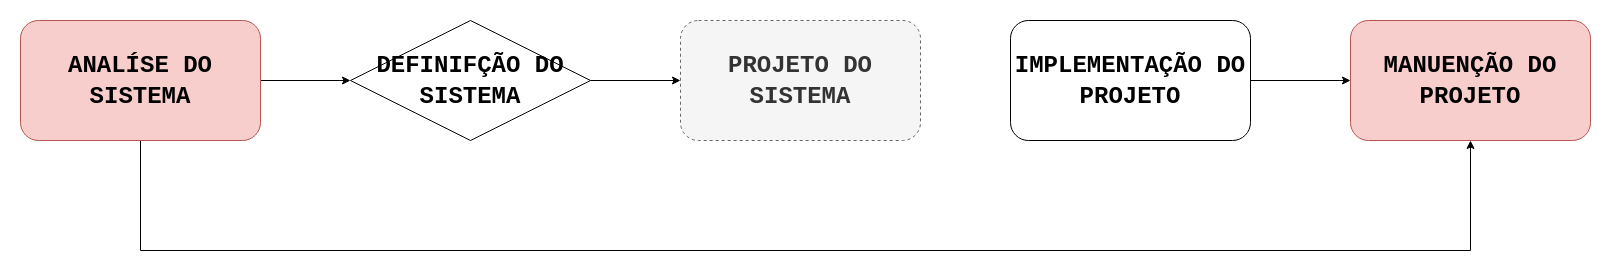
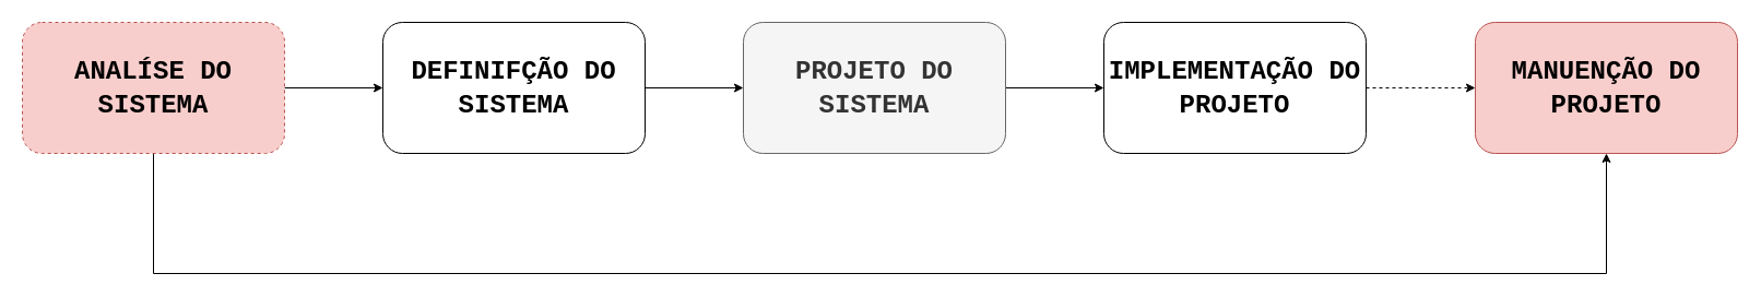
- <mxCell id="4" value="&lt;h1&gt;&lt;font face=&quot;Courier New&quot;&gt;ANALÍSE DO SISTEMA&lt;/font&gt;&lt;/h1&gt;" style="rounded=1;whiteSpace=wrap;html=1;fillColor=#f8cecc;strokeColor=#b85450;fontFamily=Helvetica;" vertex="1" parent="1"><mxGeometry x="20" y="20" width="240" height="120" as="geometry" /></mxCell>
+ <mxCell id="4" value="&lt;h1&gt;&lt;font face=&quot;Courier New&quot;&gt;ANALÍSE DO SISTEMA&lt;/font&gt;&lt;/h1&gt;" style="rounded=1;whiteSpace=wrap;html=1;fillColor=#f8cecc;strokeColor=#b85450;fontFamily=Helvetica;dashed=1;" vertex="1" parent="1"><mxGeometry x="20" y="20" width="240" height="120" as="geometry" /></mxCell>
- <mxCell id="6" value="&lt;h1&gt;&lt;font face=&quot;Courier New&quot;&gt;DEFINIFÇÃO DO SISTEMA&lt;/font&gt;&lt;/h1&gt;" style="rhombus;whiteSpace=wrap;html=1;fontFamily=Helvetica;" vertex="1" parent="1"><mxGeometry x="350" y="20" width="240" height="120" as="geometry" /></mxCell>
+ <mxCell id="6" value="&lt;h1&gt;&lt;font face=&quot;Courier New&quot;&gt;DEFINIFÇÃO DO SISTEMA&lt;/font&gt;&lt;/h1&gt;" style="rounded=1;whiteSpace=wrap;html=1;fontFamily=Helvetica;" vertex="1" parent="1"><mxGeometry x="350" y="20" width="240" height="120" as="geometry" /></mxCell>
- <mxCell id="8" value="&lt;h1&gt;&lt;font face=&quot;Courier New&quot;&gt;PROJETO DO SISTEMA&lt;/font&gt;&lt;/h1&gt;" style="rounded=1;whiteSpace=wrap;html=1;fillColor=#f5f5f5;strokeColor=#666666;fontFamily=Helvetica;fontColor=#333333;dashed=1;" vertex="1" parent="1"><mxGeometry x="680" y="20" width="240" height="120" as="geometry" /></mxCell>
+ <mxCell id="8" value="&lt;h1&gt;&lt;font face=&quot;Courier New&quot;&gt;PROJETO DO SISTEMA&lt;/font&gt;&lt;/h1&gt;" style="rounded=1;whiteSpace=wrap;html=1;fillColor=#f5f5f5;strokeColor=#666666;fontFamily=Helvetica;fontColor=#333333;" vertex="1" parent="1"><mxGeometry x="680" y="20" width="240" height="120" as="geometry" /></mxCell>
+ <mxCell id="7" style="edgeStyle=orthogonalEdgeStyle;rounded=0;orthogonalLoop=1;jettySize=auto;html=1;" edge="1" parent="1" source="8" target="10"><mxGeometry relative="1" as="geometry" /></mxCell>
- <mxCell id="9" style="edgeStyle=orthogonalEdgeStyle;rounded=0;orthogonalLoop=1;jettySize=auto;html=1;entryX=0;entryY=0.5;entryDx=0;entryDy=0;" edge="1" parent="1" source="10" target="11"><mxGeometry relative="1" as="geometry" /></mxCell>
+ <mxCell id="9" style="edgeStyle=orthogonalEdgeStyle;rounded=0;orthogonalLoop=1;jettySize=auto;html=1;entryX=0;entryY=0.5;entryDx=0;entryDy=0;dashed=1;" edge="1" parent="1" source="10" target="11"><mxGeometry relative="1" as="geometry" /></mxCell>
